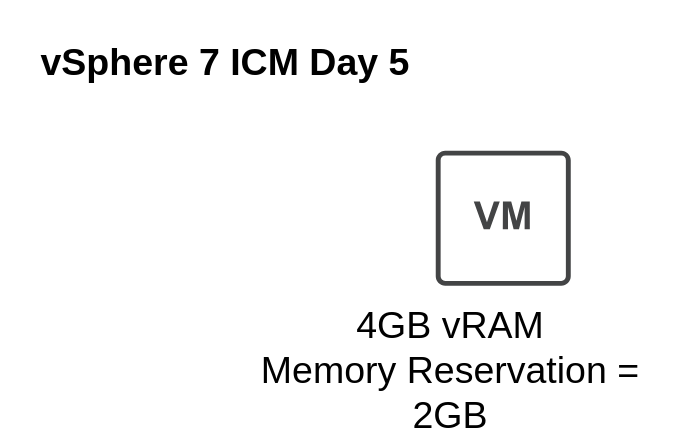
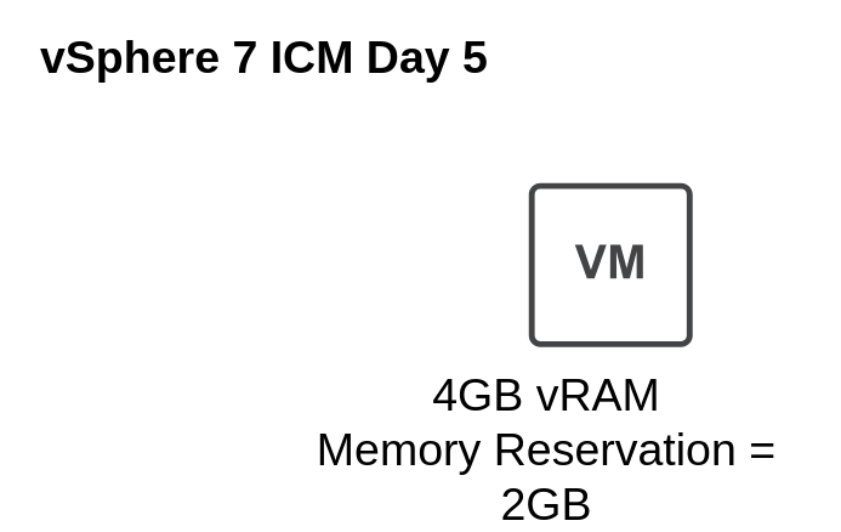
- <mxCell id="2" value="vSphere 7 ICM Day 5" style="text;html=1;strokeColor=none;fillColor=none;align=left;verticalAlign=middle;whiteSpace=wrap;rounded=0;fontStyle=1;fontSize=25;" parent="1" vertex="1"><mxGeometry x="25" y="30" width="290" height="20" as="geometry" /></mxCell>
+ <mxCell id="2" value="vSphere 7 ICM Day 5" style="text;html=1;strokeColor=none;fillColor=none;align=left;verticalAlign=middle;whiteSpace=wrap;rounded=0;fontStyle=1;fontSize=25;" parent="1" vertex="1"><mxGeometry x="20" y="20" width="290" height="20" as="geometry" /></mxCell>
